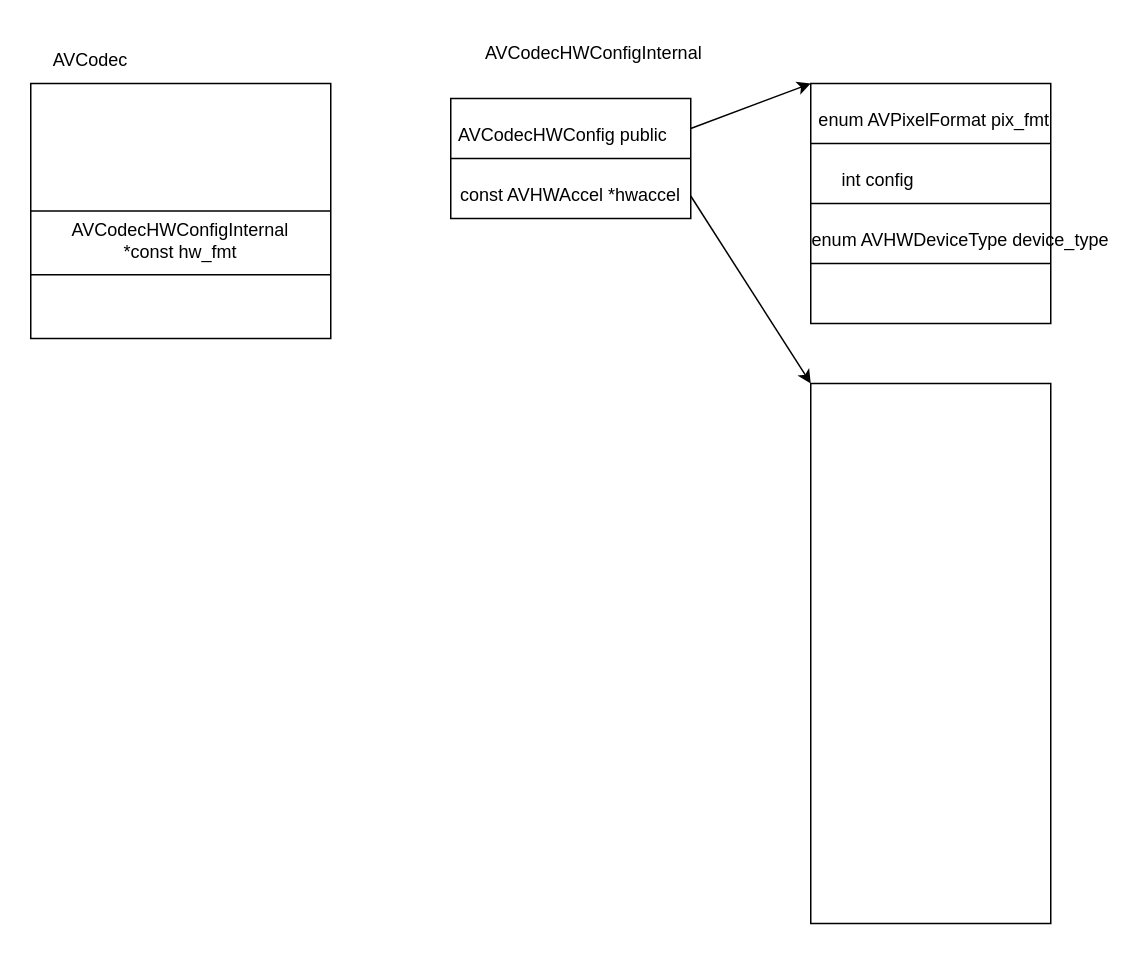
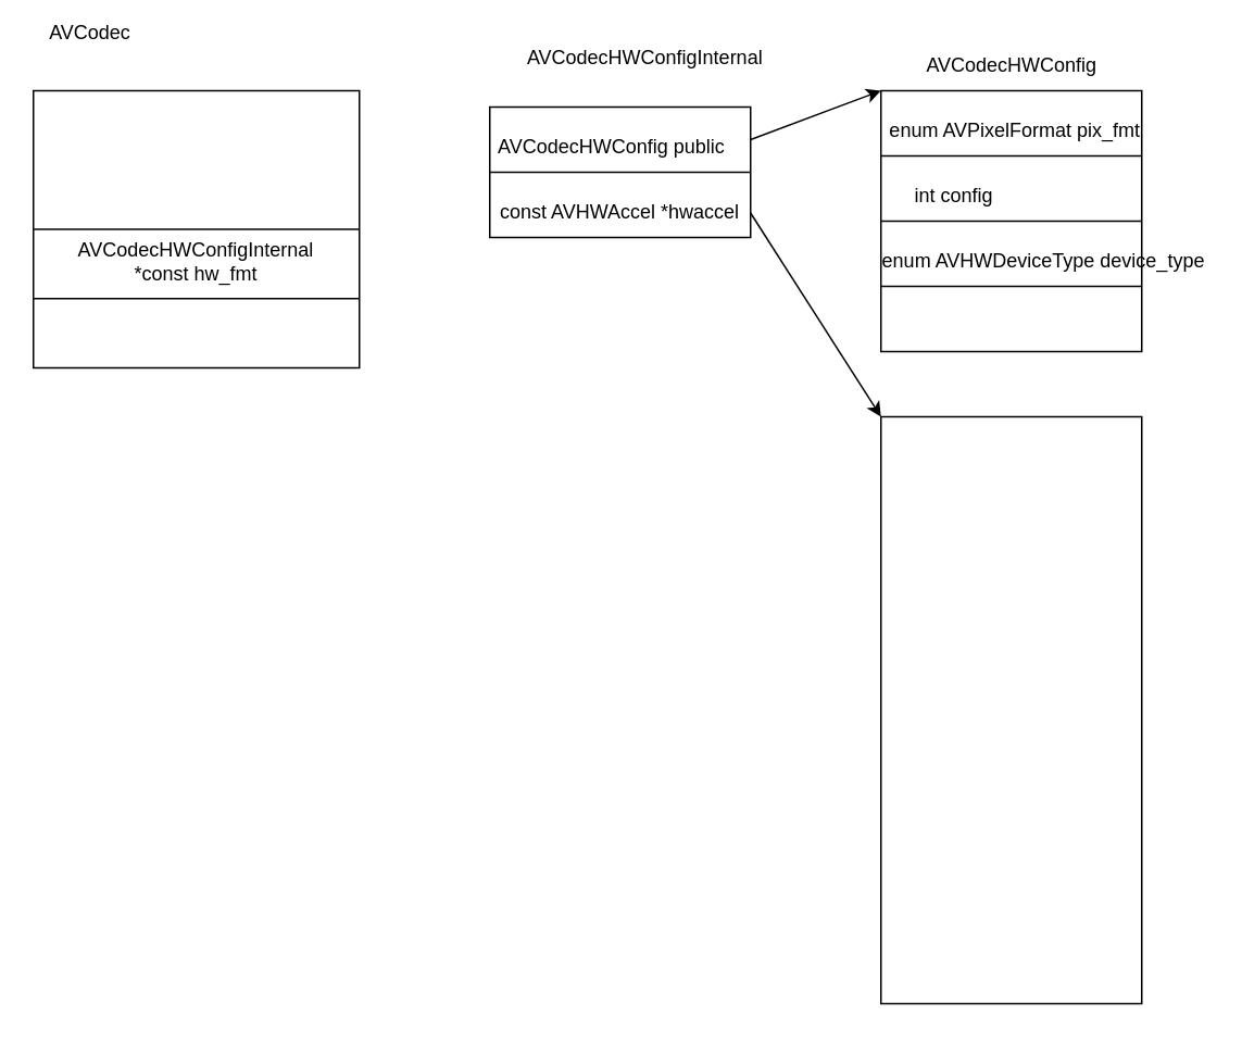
- <mxCell id="3" value="AVCodec" style="text;html=1;strokeColor=none;fillColor=none;align=center;verticalAlign=middle;whiteSpace=wrap;rounded=0;" vertex="1" parent="1"><mxGeometry x="30" y="25" width="60" height="30" as="geometry" /></mxCell>
+ <mxCell id="3" value="AVCodec" style="text;html=1;strokeColor=none;fillColor=none;align=center;verticalAlign=middle;whiteSpace=wrap;rounded=0;" vertex="1" parent="1"><mxGeometry x="25" y="5" width="60" height="30" as="geometry" /></mxCell>
+ <mxCell id="13" value="AVCodecHWConfig" style="text;html=1;align=center;verticalAlign=middle;resizable=0;points=[];autosize=1;strokeColor=none;fillColor=none;" vertex="1" parent="1"><mxGeometry x="555" y="25" width="130" height="30" as="geometry" /></mxCell>
